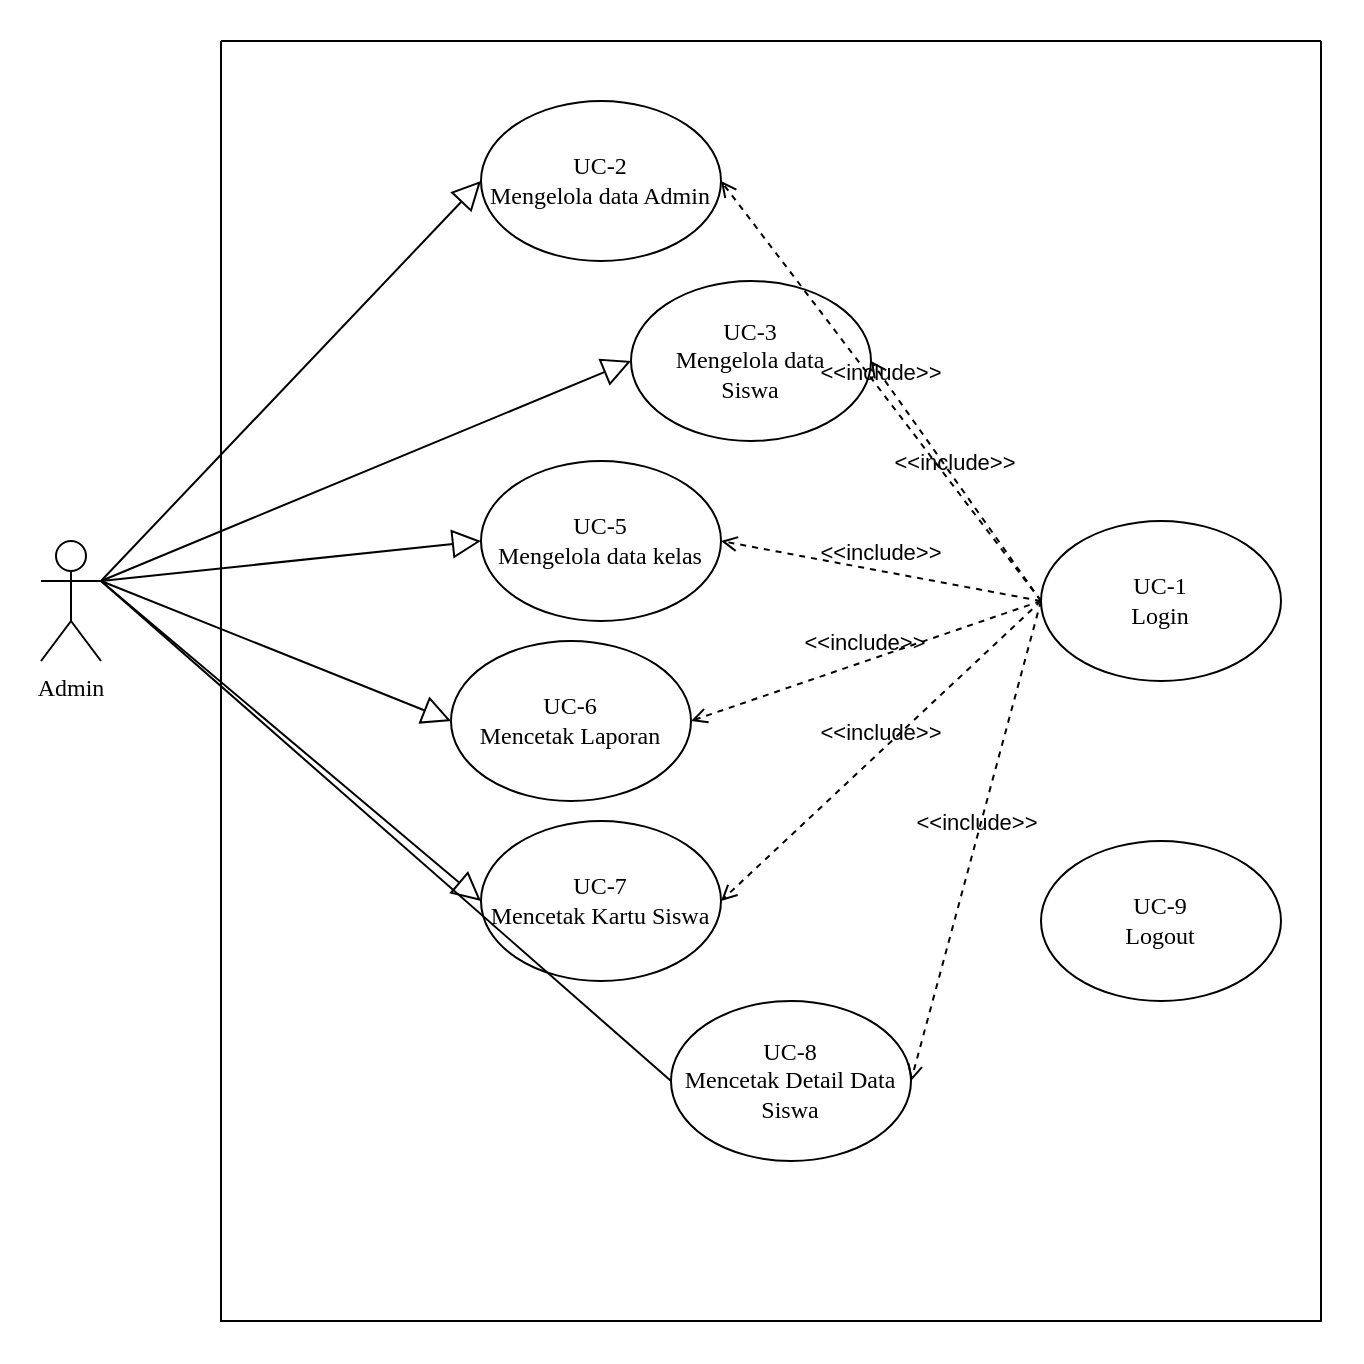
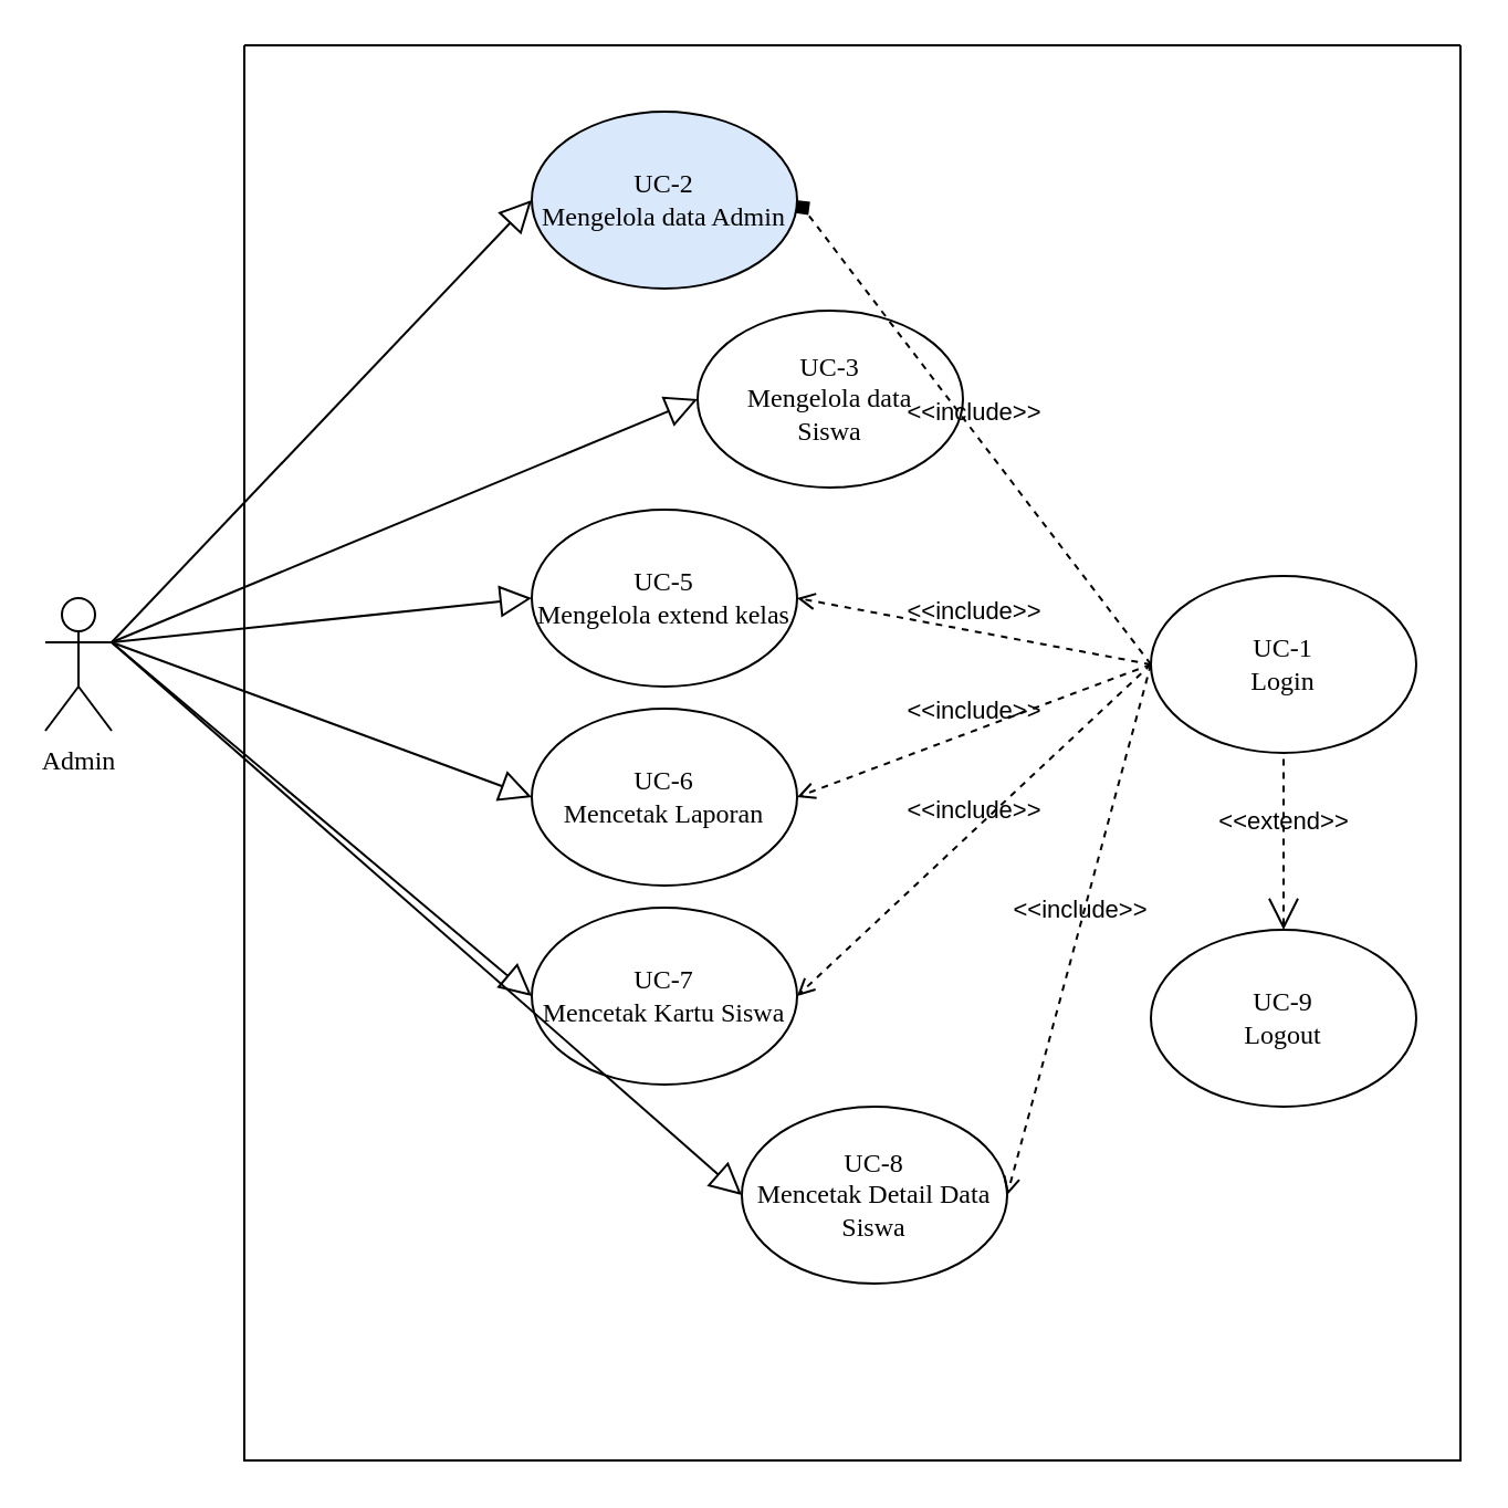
- <mxCell id="3" value="&lt;font face=&quot;Times New Roman&quot;&gt;UC-2&lt;br&gt;Mengelola data Admin&lt;/font&gt;" style="ellipse;whiteSpace=wrap;html=1;" parent="1" vertex="1"><mxGeometry x="240" y="50" width="120" height="80" as="geometry" /></mxCell>
+ <mxCell id="3" value="&lt;font face=&quot;Times New Roman&quot;&gt;UC-2&lt;br&gt;Mengelola data Admin&lt;/font&gt;" style="ellipse;whiteSpace=wrap;html=1;fillColor=#dae8fc;" parent="1" vertex="1"><mxGeometry x="240" y="50" width="120" height="80" as="geometry" /></mxCell>
- <mxCell id="17" value="&amp;lt;&amp;lt;include&amp;gt;&amp;gt;" style="edgeStyle=none;html=1;endArrow=open;verticalAlign=bottom;dashed=1;labelBackgroundColor=none;rounded=0;entryX=1;entryY=0.5;entryDx=0;entryDy=0;exitX=0;exitY=0.5;exitDx=0;exitDy=0;" parent="1" source="6" target="3" edge="1"><mxGeometry width="160" relative="1" as="geometry"><mxPoint x="380" y="240" as="sourcePoint" /><mxPoint x="540" y="240" as="targetPoint" /></mxGeometry></mxCell>
+ <mxCell id="17" value="&amp;lt;&amp;lt;include&amp;gt;&amp;gt;" style="edgeStyle=none;html=1;endArrow=diamond;verticalAlign=bottom;dashed=1;labelBackgroundColor=none;rounded=0;entryX=1;entryY=0.5;entryDx=0;entryDy=0;exitX=0;exitY=0.5;exitDx=0;exitDy=0;" parent="1" source="6" target="3" edge="1"><mxGeometry width="160" relative="1" as="geometry"><mxPoint x="380" y="240" as="sourcePoint" /><mxPoint x="540" y="240" as="targetPoint" /></mxGeometry></mxCell>
- <mxCell id="18" value="&amp;lt;&amp;lt;include&amp;gt;&amp;gt;" style="edgeStyle=none;html=1;endArrow=open;verticalAlign=bottom;dashed=1;labelBackgroundColor=none;rounded=0;exitX=0;exitY=0.5;exitDx=0;exitDy=0;entryX=1;entryY=0.5;entryDx=0;entryDy=0;" parent="1" source="6" target="4" edge="1"><mxGeometry width="160" relative="1" as="geometry"><mxPoint x="390" y="250" as="sourcePoint" /><mxPoint x="550" y="250" as="targetPoint" /></mxGeometry></mxCell>
- <mxCell id="15" value="&lt;font face=&quot;Times New Roman&quot;&gt;UC-5&lt;br&gt;Mengelola data kelas&lt;/font&gt;" style="ellipse;whiteSpace=wrap;html=1;" vertex="1" parent="5"><mxGeometry x="130" y="210" width="120" height="80" as="geometry" /></mxCell>
+ <mxCell id="15" value="&lt;font face=&quot;Times New Roman&quot;&gt;UC-5&lt;br&gt;Mengelola extend kelas&lt;/font&gt;" style="ellipse;whiteSpace=wrap;html=1;" vertex="1" parent="5"><mxGeometry x="130" y="210" width="120" height="80" as="geometry" /></mxCell>
- <mxCell id="13" value="&lt;font face=&quot;Times New Roman&quot;&gt;UC-6&lt;br&gt;Mencetak Laporan&lt;/font&gt;" style="ellipse;whiteSpace=wrap;html=1;" parent="5" vertex="1"><mxGeometry x="115" y="300" width="120" height="80" as="geometry" /></mxCell>
+ <mxCell id="13" value="&lt;font face=&quot;Times New Roman&quot;&gt;UC-6&lt;br&gt;Mencetak Laporan&lt;/font&gt;" style="ellipse;whiteSpace=wrap;html=1;" parent="5" vertex="1"><mxGeometry x="130" y="300" width="120" height="80" as="geometry" /></mxCell>
+ <mxCell id="8" value="&amp;lt;&amp;lt;extend&amp;gt;&amp;gt;" style="edgeStyle=none;html=1;startArrow=open;endArrow=none;startSize=12;verticalAlign=bottom;dashed=1;labelBackgroundColor=none;rounded=0;entryX=0.5;entryY=1;entryDx=0;entryDy=0;exitX=0.5;exitY=0;exitDx=0;exitDy=0;" parent="5" source="7" target="6" edge="1"><mxGeometry width="160" relative="1" as="geometry"><mxPoint x="400" y="260" as="sourcePoint" /><mxPoint x="560" y="260" as="targetPoint" /></mxGeometry></mxCell>
- <mxCell id="19" value="" style="edgeStyle=none;html=1;endArrow=none;endFill=0;endSize=12;verticalAlign=bottom;rounded=0;exitX=1;exitY=0.333;exitDx=0;exitDy=0;exitPerimeter=0;entryX=0;entryY=0.5;entryDx=0;entryDy=0;" parent="1" source="2" target="11" edge="1"><mxGeometry width="160" relative="1" as="geometry"><mxPoint x="50" y="370" as="sourcePoint" /><mxPoint x="210" y="370" as="targetPoint" /></mxGeometry></mxCell>
+ <mxCell id="19" value="" style="edgeStyle=none;html=1;endArrow=block;endFill=0;endSize=12;verticalAlign=bottom;rounded=0;exitX=1;exitY=0.333;exitDx=0;exitDy=0;exitPerimeter=0;entryX=0;entryY=0.5;entryDx=0;entryDy=0;" parent="1" source="2" target="11" edge="1"><mxGeometry width="160" relative="1" as="geometry"><mxPoint x="50" y="370" as="sourcePoint" /><mxPoint x="210" y="370" as="targetPoint" /></mxGeometry></mxCell>
